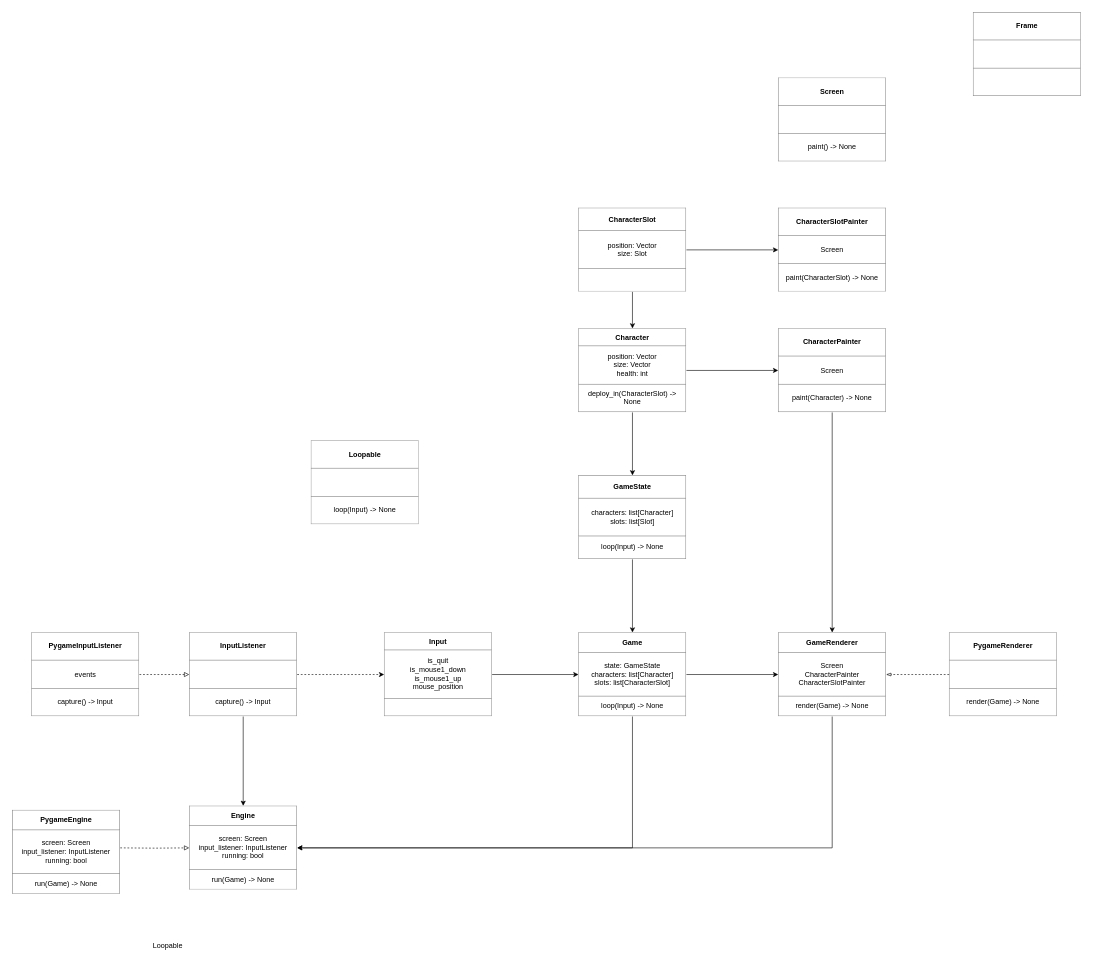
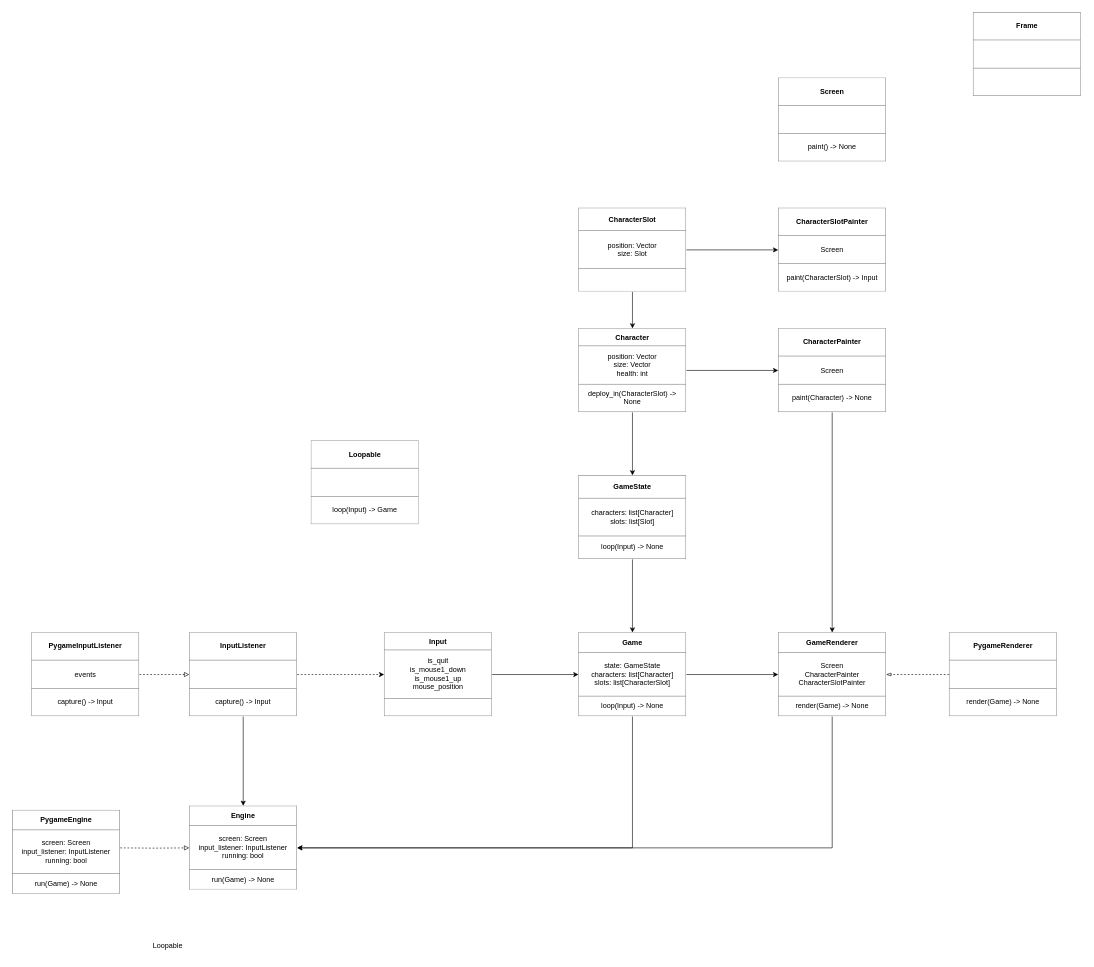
- <mxCell id="23" value="&lt;table border=&quot;1&quot; width=&quot;100%&quot; height=&quot;100%&quot; cellpadding=&quot;4&quot; style=&quot;width:100%;height:100%;border-collapse:collapse;&quot;&gt;&lt;tbody&gt;&lt;tr&gt;&lt;th align=&quot;center&quot;&gt;CharacterSlotPainter&lt;/th&gt;&lt;/tr&gt;&lt;tr&gt;&lt;td align=&quot;center&quot;&gt;Screen&lt;/td&gt;&lt;/tr&gt;&lt;tr&gt;&lt;td align=&quot;center&quot;&gt;paint(CharacterSlot) -&amp;gt; None&lt;/td&gt;&lt;/tr&gt;&lt;/tbody&gt;&lt;/table&gt;" style="text;html=1;whiteSpace=wrap;strokeColor=none;fillColor=none;overflow=fill;" vertex="1" parent="1"><mxGeometry x="1297" y="346" width="180" height="140" as="geometry" /></mxCell>
+ <mxCell id="23" value="&lt;table border=&quot;1&quot; width=&quot;100%&quot; height=&quot;100%&quot; cellpadding=&quot;4&quot; style=&quot;width:100%;height:100%;border-collapse:collapse;&quot;&gt;&lt;tbody&gt;&lt;tr&gt;&lt;th align=&quot;center&quot;&gt;CharacterSlotPainter&lt;/th&gt;&lt;/tr&gt;&lt;tr&gt;&lt;td align=&quot;center&quot;&gt;Screen&lt;/td&gt;&lt;/tr&gt;&lt;tr&gt;&lt;td align=&quot;center&quot;&gt;paint(CharacterSlot) -&amp;gt; Input&lt;/td&gt;&lt;/tr&gt;&lt;/tbody&gt;&lt;/table&gt;" style="text;html=1;whiteSpace=wrap;strokeColor=none;fillColor=none;overflow=fill;" vertex="1" parent="1"><mxGeometry x="1297" y="346" width="180" height="140" as="geometry" /></mxCell>
- <mxCell id="33" value="&lt;table border=&quot;1&quot; width=&quot;100%&quot; height=&quot;100%&quot; cellpadding=&quot;4&quot; style=&quot;width:100%;height:100%;border-collapse:collapse;&quot;&gt;&lt;tbody&gt;&lt;tr&gt;&lt;th align=&quot;center&quot;&gt;Loopable&lt;/th&gt;&lt;/tr&gt;&lt;tr&gt;&lt;td align=&quot;center&quot;&gt;&lt;br&gt;&lt;/td&gt;&lt;/tr&gt;&lt;tr&gt;&lt;td align=&quot;center&quot;&gt;loop(Input) -&amp;gt; None&lt;/td&gt;&lt;/tr&gt;&lt;/tbody&gt;&lt;/table&gt;" style="text;html=1;whiteSpace=wrap;strokeColor=none;fillColor=none;overflow=fill;" vertex="1" parent="1"><mxGeometry x="518" y="734" width="180" height="140" as="geometry" /></mxCell>
+ <mxCell id="33" value="&lt;table border=&quot;1&quot; width=&quot;100%&quot; height=&quot;100%&quot; cellpadding=&quot;4&quot; style=&quot;width:100%;height:100%;border-collapse:collapse;&quot;&gt;&lt;tbody&gt;&lt;tr&gt;&lt;th align=&quot;center&quot;&gt;Loopable&lt;/th&gt;&lt;/tr&gt;&lt;tr&gt;&lt;td align=&quot;center&quot;&gt;&lt;br&gt;&lt;/td&gt;&lt;/tr&gt;&lt;tr&gt;&lt;td align=&quot;center&quot;&gt;loop(Input) -&amp;gt; Game&lt;/td&gt;&lt;/tr&gt;&lt;/tbody&gt;&lt;/table&gt;" style="text;html=1;whiteSpace=wrap;strokeColor=none;fillColor=none;overflow=fill;" vertex="1" parent="1"><mxGeometry x="518" y="734" width="180" height="140" as="geometry" /></mxCell>
